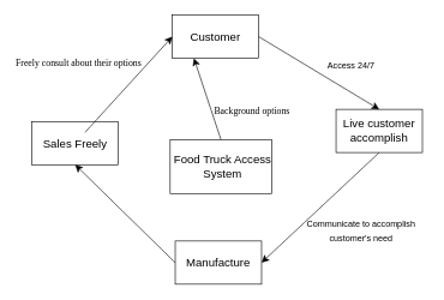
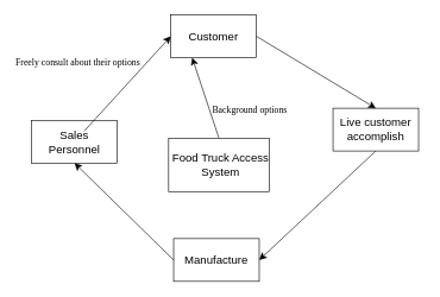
- <mxCell id="24" value="&lt;div class=&quot;page&quot; title=&quot;Page 3&quot; style=&quot;text-align: start; font-size: 12px;&quot;&gt;&lt;div class=&quot;layoutArea&quot; style=&quot;font-size: 12px;&quot;&gt;&lt;div class=&quot;column&quot; style=&quot;font-size: 12px;&quot;&gt;&lt;ul style=&quot;list-style-type: none; font-size: 12px;&quot;&gt;&lt;li style=&quot;font-size: 12px;&quot;&gt;&lt;p style=&quot;font-size: 12px;&quot;&gt;Access 24/7&lt;/p&gt;&lt;/li&gt;&lt;/ul&gt;&lt;/div&gt;&lt;/div&gt;&lt;/div&gt;" style="text;html=1;align=center;verticalAlign=middle;whiteSpace=wrap;rounded=0;fontSize=12;" vertex="1" parent="1"><mxGeometry x="401" y="75" width="133" height="30" as="geometry" /></mxCell>
- <mxCell id="7" value="Sales Freely" style="text;html=1;align=center;verticalAlign=middle;whiteSpace=wrap;rounded=0;fontSize=16;" vertex="1" parent="5"><mxGeometry x="4" y="15" width="112" height="30" as="geometry" /></mxCell>
+ <mxCell id="7" value="Sales Personnel" style="text;html=1;align=center;verticalAlign=middle;whiteSpace=wrap;rounded=0;fontSize=16;" vertex="1" parent="5"><mxGeometry x="4" y="15" width="112" height="30" as="geometry" /></mxCell>
- <mxCell id="25" value="&lt;font style=&quot;font-size: 12px;&quot;&gt;Communicate to accomplish customer's need&lt;/font&gt;" style="text;html=1;align=center;verticalAlign=middle;whiteSpace=wrap;rounded=0;fontSize=16;" vertex="1" parent="1"><mxGeometry x="416" y="304" width="171" height="30" as="geometry" /></mxCell>
